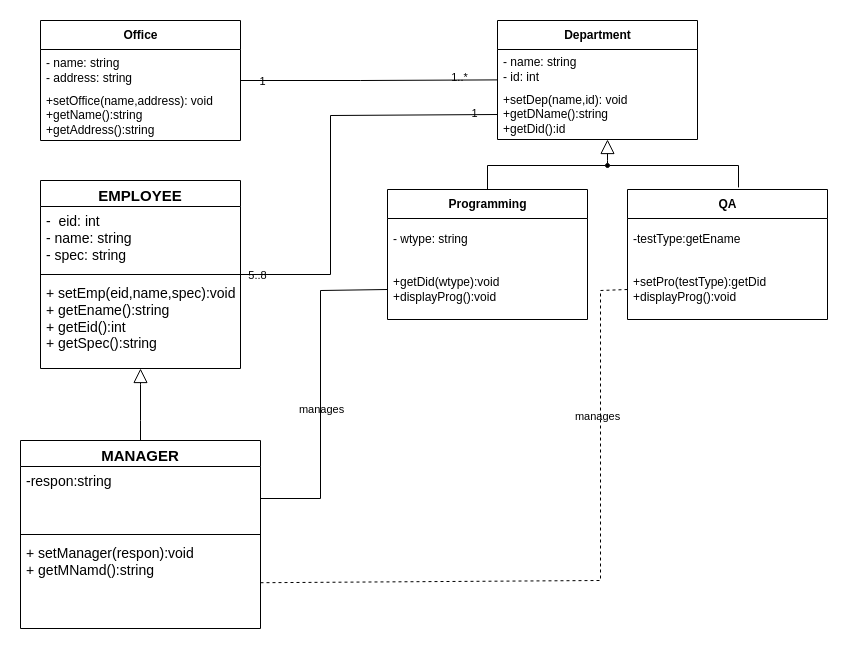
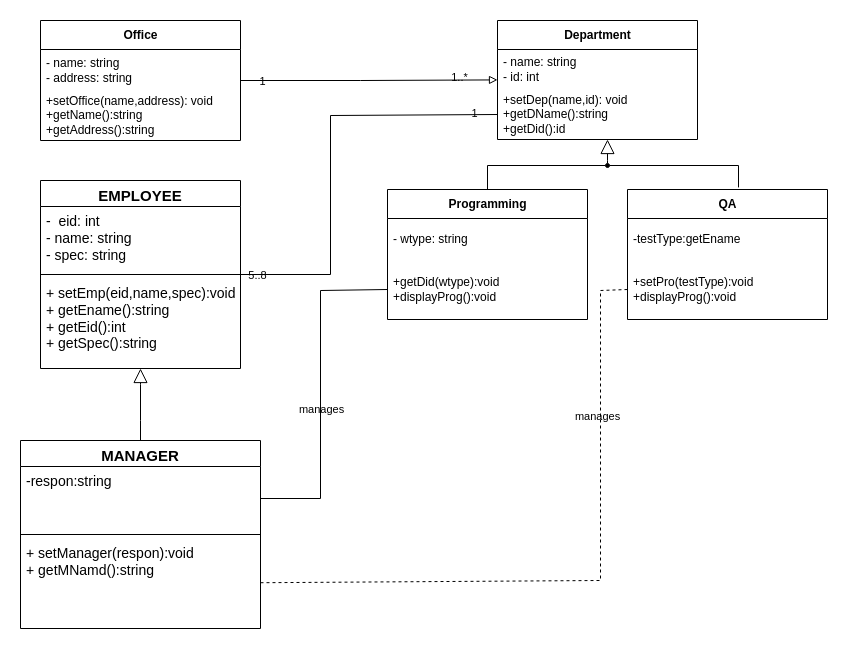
- <mxCell id="2" style="edgeStyle=none;html=1;entryX=0;entryY=0.76;entryDx=0;entryDy=0;entryPerimeter=0;rounded=0;endArrow=none;endFill=0;fontColor=#000000;labelBackgroundColor=none;" edge="1" parent="1" source="5" target="9"><mxGeometry relative="1" as="geometry"><Array as="points"><mxPoint x="360" y="80" /></Array></mxGeometry></mxCell>
+ <mxCell id="2" style="edgeStyle=none;html=1;entryX=0;entryY=0.76;entryDx=0;entryDy=0;entryPerimeter=0;rounded=0;endArrow=block;endFill=0;fontColor=#000000;labelBackgroundColor=none;" edge="1" parent="1" source="5" target="9"><mxGeometry relative="1" as="geometry"><Array as="points"><mxPoint x="360" y="80" /></Array></mxGeometry></mxCell>
- <mxCell id="16" value="+setPro(testType):getDid&lt;br&gt;+displayProg():void" style="text;html=1;strokeColor=none;fillColor=none;align=left;verticalAlign=middle;spacingLeft=4;spacingRight=4;overflow=hidden;rotatable=0;points=[[0,0.5],[1,0.5]];portConstraint=eastwest;fontColor=#000000;labelBackgroundColor=none;" vertex="1" parent="14"><mxGeometry y="70" width="200" height="60" as="geometry" /></mxCell>
+ <mxCell id="16" value="+setPro(testType):void&lt;br&gt;+displayProg():void" style="text;html=1;strokeColor=none;fillColor=none;align=left;verticalAlign=middle;spacingLeft=4;spacingRight=4;overflow=hidden;rotatable=0;points=[[0,0.5],[1,0.5]];portConstraint=eastwest;fontColor=#000000;labelBackgroundColor=none;" vertex="1" parent="14"><mxGeometry y="70" width="200" height="60" as="geometry" /></mxCell>
